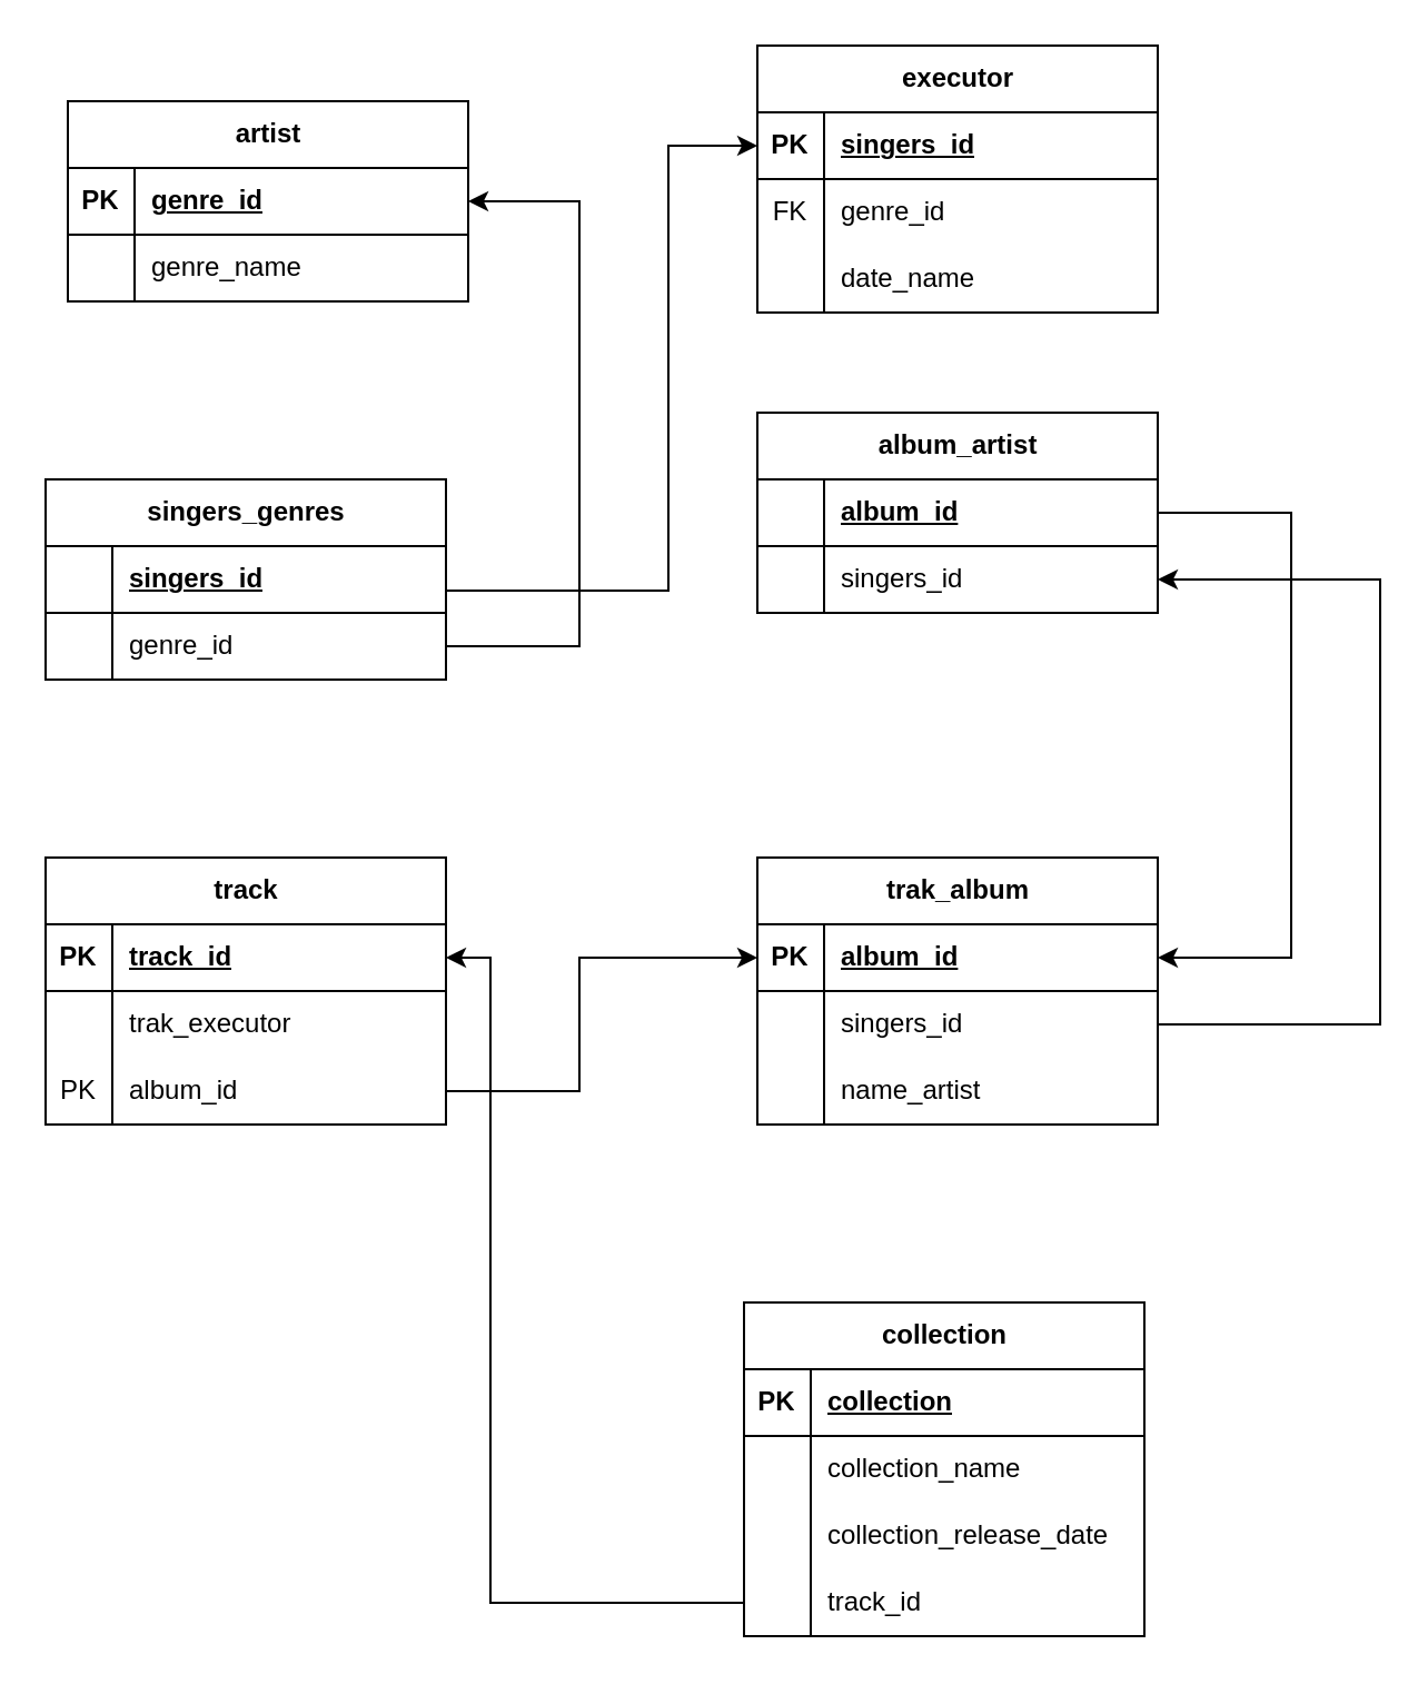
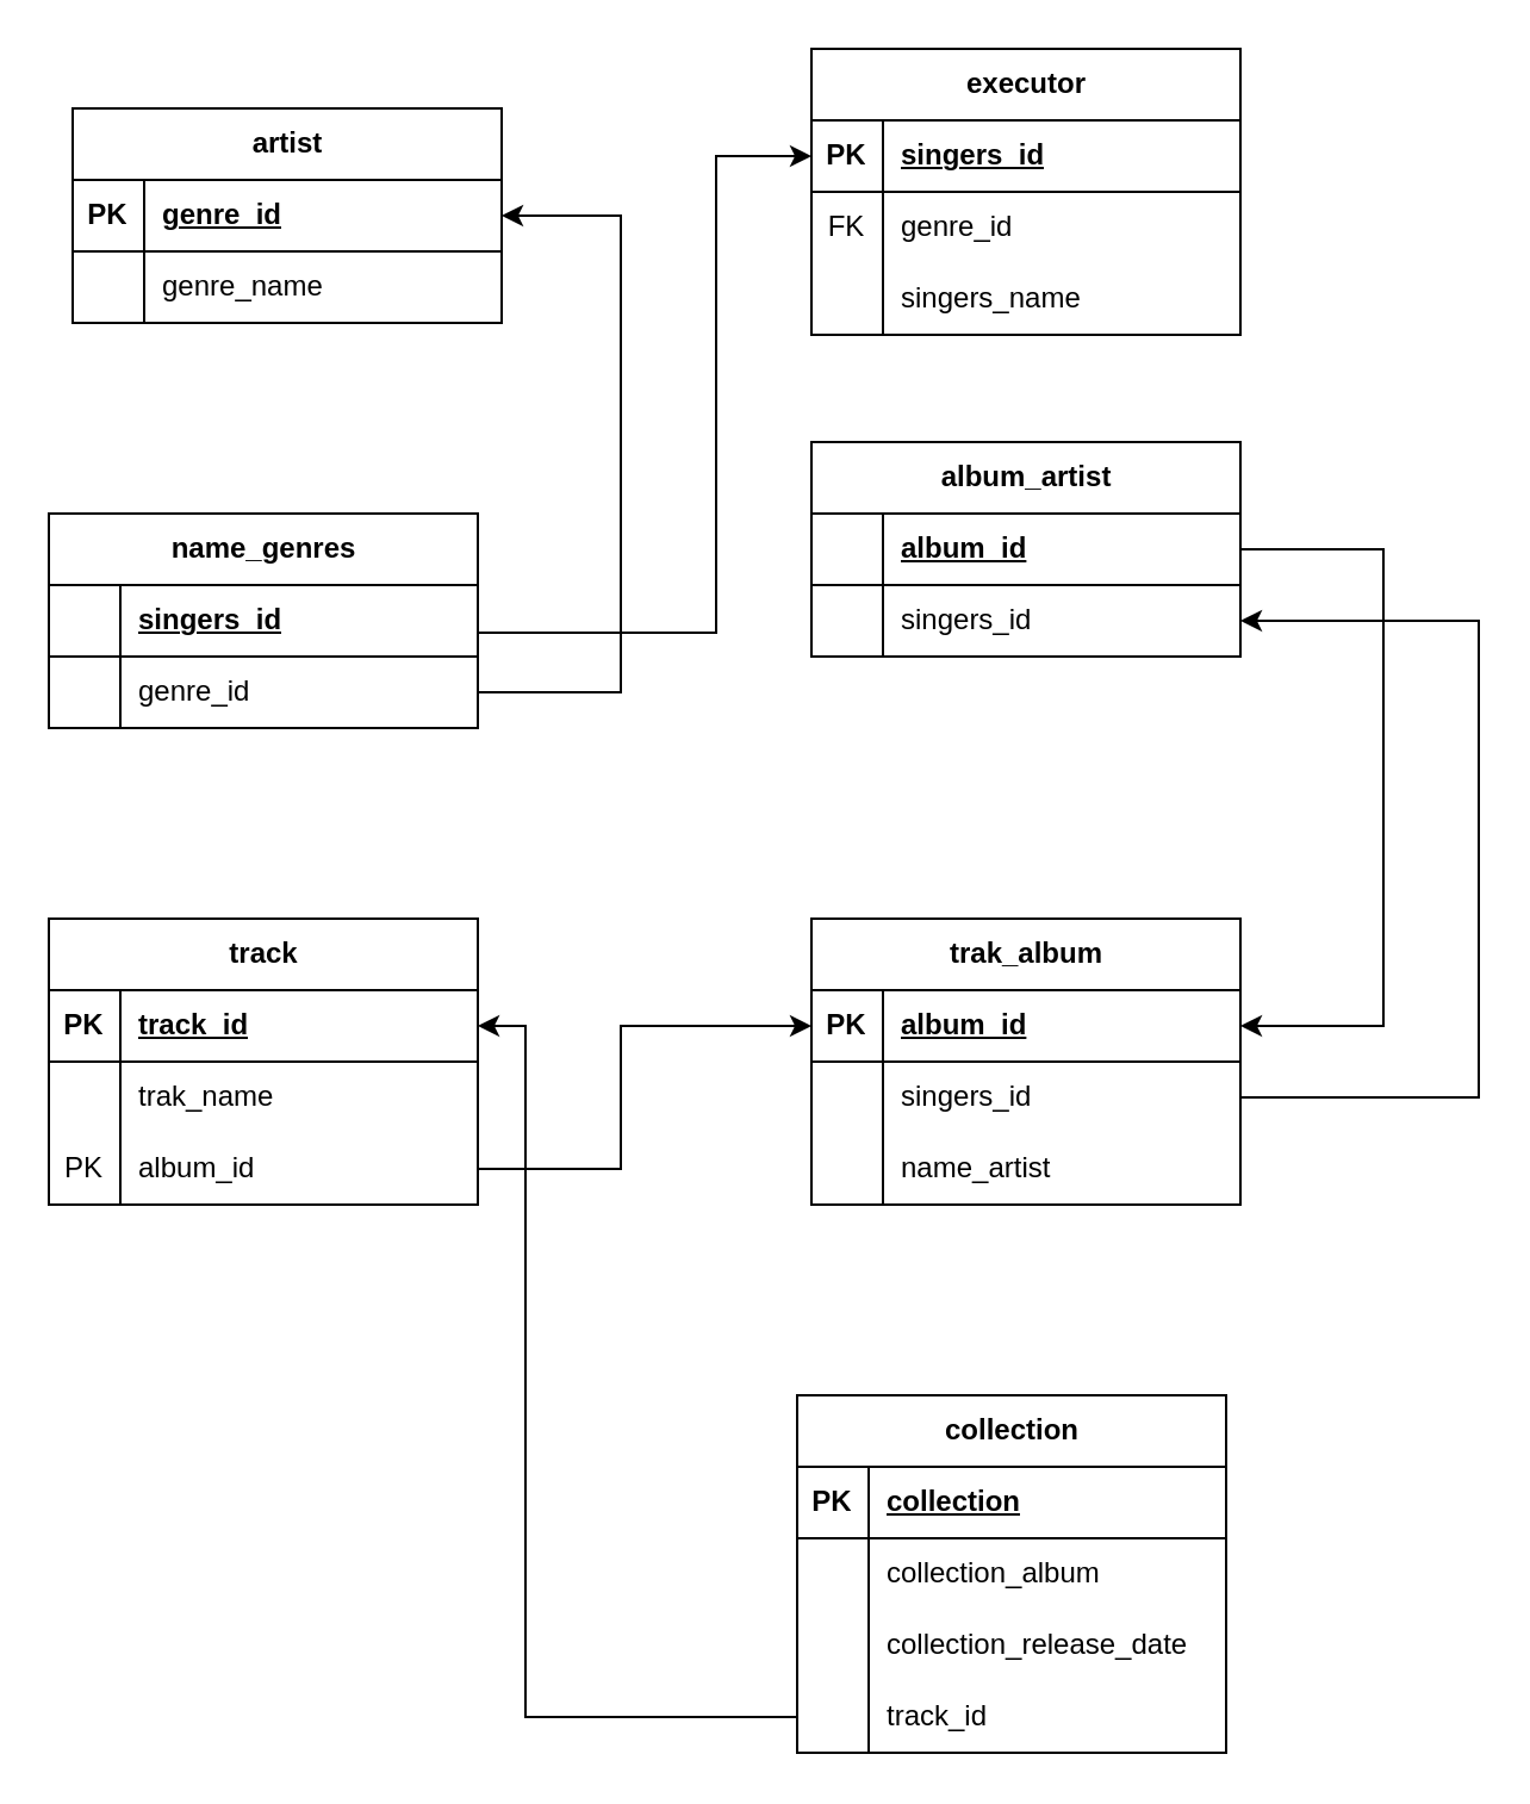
- <mxCell id="38" value="date_name" style="shape=partialRectangle;connectable=0;fillColor=none;top=0;left=0;bottom=0;right=0;align=left;spacingLeft=6;overflow=hidden;whiteSpace=wrap;html=1;" vertex="1" parent="36"><mxGeometry x="30" width="150" height="30" as="geometry"><mxRectangle width="150" height="30" as="alternateBounds" /></mxGeometry></mxCell>
+ <mxCell id="38" value="singers_name" style="shape=partialRectangle;connectable=0;fillColor=none;top=0;left=0;bottom=0;right=0;align=left;spacingLeft=6;overflow=hidden;whiteSpace=wrap;html=1;" vertex="1" parent="36"><mxGeometry x="30" width="150" height="30" as="geometry"><mxRectangle width="150" height="30" as="alternateBounds" /></mxGeometry></mxCell>
- <mxCell id="9" value="singers_genres" style="shape=table;startSize=30;container=1;collapsible=1;childLayout=tableLayout;fixedRows=1;rowLines=0;fontStyle=1;align=center;resizeLast=1;html=1;" vertex="1" parent="1"><mxGeometry x="20" y="215" width="180" height="90" as="geometry" /></mxCell>
+ <mxCell id="9" value="name_genres" style="shape=table;startSize=30;container=1;collapsible=1;childLayout=tableLayout;fixedRows=1;rowLines=0;fontStyle=1;align=center;resizeLast=1;html=1;" vertex="1" parent="1"><mxGeometry x="20" y="215" width="180" height="90" as="geometry" /></mxCell>
- <mxCell id="45" value="trak_executor" style="shape=partialRectangle;connectable=0;fillColor=none;top=0;left=0;bottom=0;right=0;align=left;spacingLeft=6;overflow=hidden;whiteSpace=wrap;html=1;" vertex="1" parent="43"><mxGeometry x="30" width="150" height="30" as="geometry"><mxRectangle width="150" height="30" as="alternateBounds" /></mxGeometry></mxCell>
+ <mxCell id="45" value="trak_name" style="shape=partialRectangle;connectable=0;fillColor=none;top=0;left=0;bottom=0;right=0;align=left;spacingLeft=6;overflow=hidden;whiteSpace=wrap;html=1;" vertex="1" parent="43"><mxGeometry x="30" width="150" height="30" as="geometry"><mxRectangle width="150" height="30" as="alternateBounds" /></mxGeometry></mxCell>
- <mxCell id="65" value="collection_name" style="shape=partialRectangle;connectable=0;fillColor=none;top=0;left=0;bottom=0;right=0;align=left;spacingLeft=6;overflow=hidden;whiteSpace=wrap;html=1;" vertex="1" parent="63"><mxGeometry x="30" width="150" height="30" as="geometry"><mxRectangle width="150" height="30" as="alternateBounds" /></mxGeometry></mxCell>
+ <mxCell id="65" value="collection_album" style="shape=partialRectangle;connectable=0;fillColor=none;top=0;left=0;bottom=0;right=0;align=left;spacingLeft=6;overflow=hidden;whiteSpace=wrap;html=1;" vertex="1" parent="63"><mxGeometry x="30" width="150" height="30" as="geometry"><mxRectangle width="150" height="30" as="alternateBounds" /></mxGeometry></mxCell>
